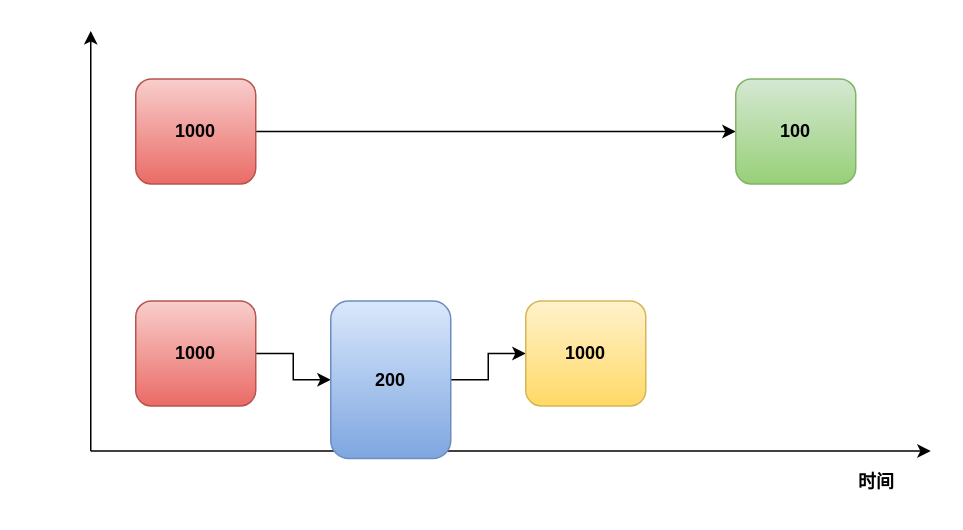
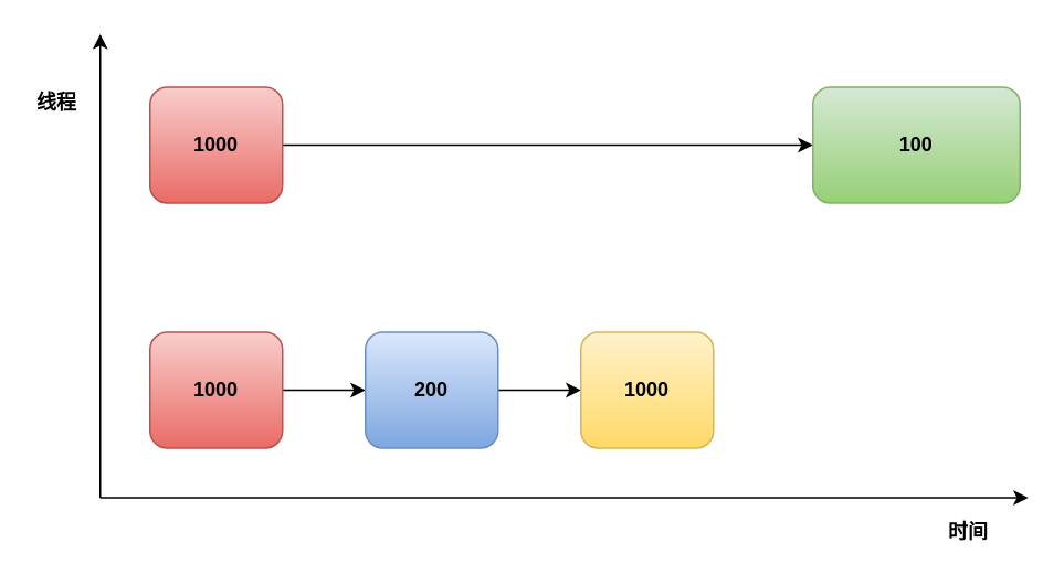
+ <mxCell id="13" value="线程" style="text;html=1;resizable=0;points=[];autosize=1;align=left;verticalAlign=top;spacingTop=-4;fontStyle=1" vertex="1" parent="1"><mxGeometry x="20" y="52" width="40" height="20" as="geometry" /></mxCell>
- <mxCell id="12" value="100" style="rounded=1;whiteSpace=wrap;html=1;fontStyle=1;gradientColor=#97d077;fillColor=#d5e8d4;strokeColor=#82b366;" vertex="1" parent="1"><mxGeometry x="490" y="52" width="80" height="70" as="geometry" /></mxCell>
+ <mxCell id="12" value="100" style="rounded=1;whiteSpace=wrap;html=1;fontStyle=1;gradientColor=#97d077;fillColor=#d5e8d4;strokeColor=#82b366;" vertex="1" parent="1"><mxGeometry x="490" y="52" width="125" height="70" as="geometry" /></mxCell>
- <mxCell id="8" value="200" style="rounded=1;whiteSpace=wrap;html=1;fontStyle=1;gradientColor=#7ea6e0;fillColor=#dae8fc;strokeColor=#6c8ebf;" vertex="1" parent="1"><mxGeometry x="220" y="200" width="80" height="105" as="geometry" /></mxCell>
+ <mxCell id="8" value="200" style="rounded=1;whiteSpace=wrap;html=1;fontStyle=1;gradientColor=#7ea6e0;fillColor=#dae8fc;strokeColor=#6c8ebf;" vertex="1" parent="1"><mxGeometry x="220" y="200" width="80" height="70" as="geometry" /></mxCell>
